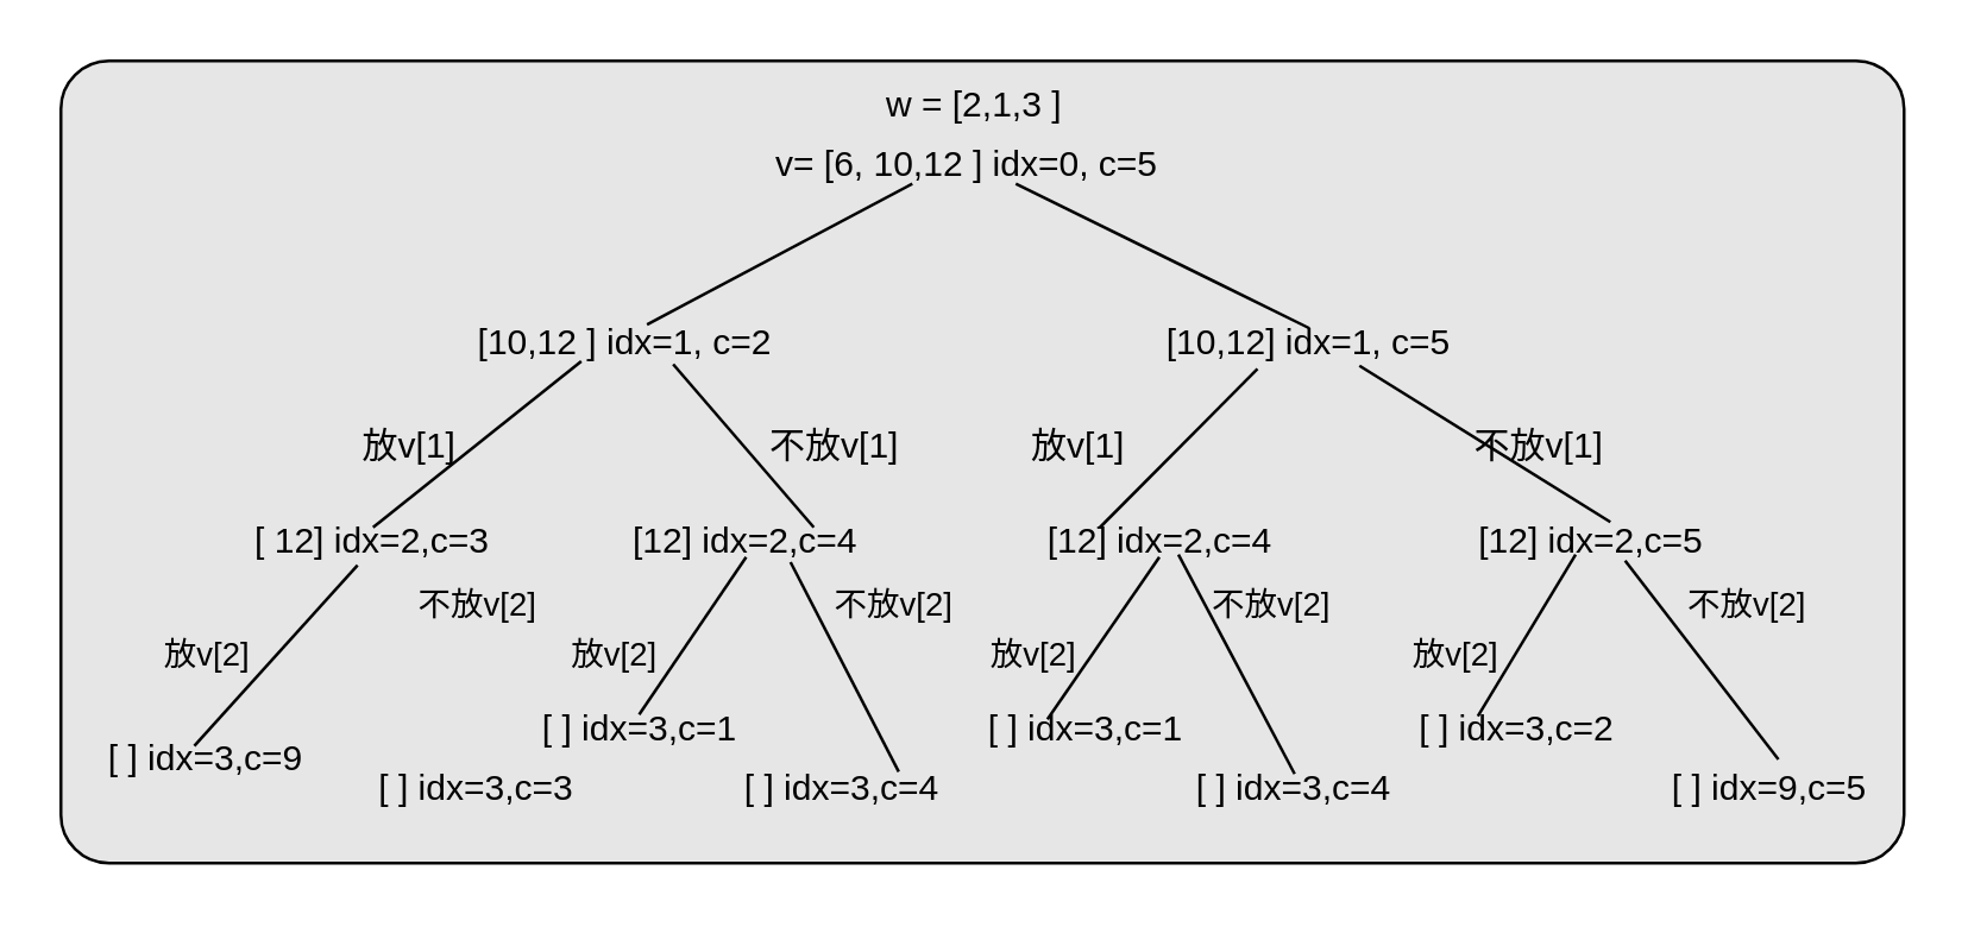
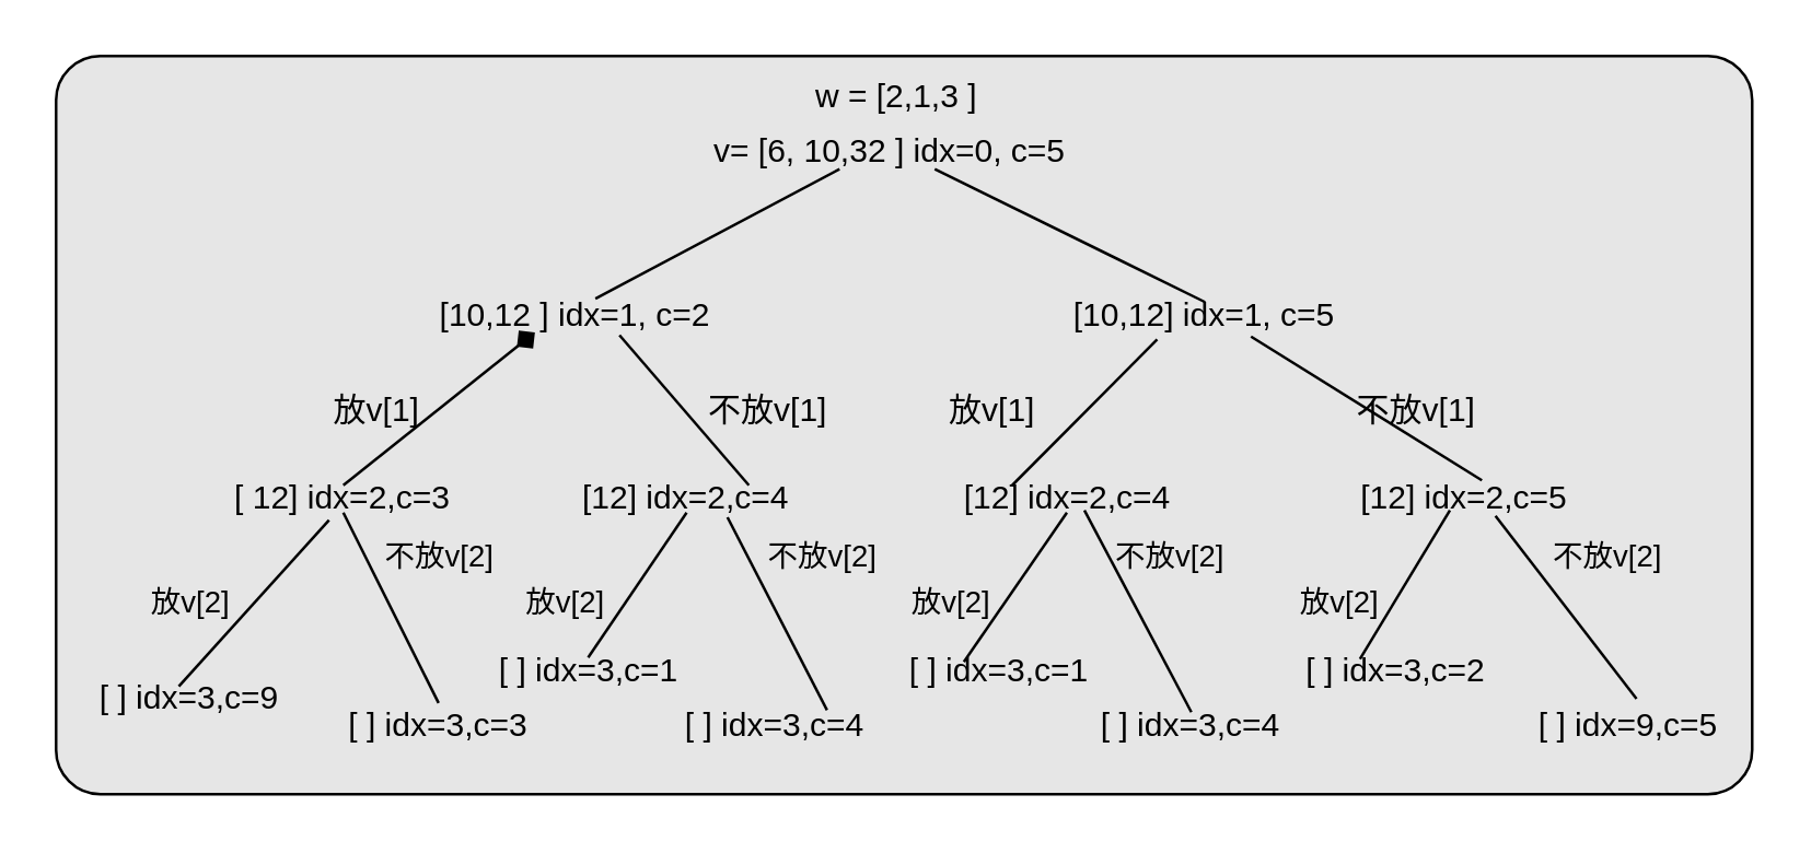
- <mxCell id="4" value="v= [6, 10,12 ] idx=0, c=5" style="text;html=1;strokeColor=none;fillColor=none;align=center;verticalAlign=middle;whiteSpace=wrap;rounded=0;" parent="1" vertex="1"><mxGeometry x="250" y="50" width="150" height="10" as="geometry" /></mxCell>
+ <mxCell id="4" value="v= [6, 10,32 ] idx=0, c=5" style="text;html=1;strokeColor=none;fillColor=none;align=center;verticalAlign=middle;whiteSpace=wrap;rounded=0;" parent="1" vertex="1"><mxGeometry x="250" y="50" width="150" height="10" as="geometry" /></mxCell>
- <mxCell id="10" value="" style="endArrow=none;html=1;rounded=0;entryX=0.364;entryY=1.107;entryDx=0;entryDy=0;entryPerimeter=0;exitX=0.5;exitY=0;exitDx=0;exitDy=0;" parent="1" source="6" target="5" edge="1"><mxGeometry width="50" height="50" relative="1" as="geometry"><mxPoint x="152.62" y="180" as="sourcePoint" /><mxPoint x="200" y="132.6" as="targetPoint" /></mxGeometry></mxCell>
+ <mxCell id="10" value="" style="endArrow=diamond;html=1;rounded=0;entryX=0.364;entryY=1.107;entryDx=0;entryDy=0;entryPerimeter=0;exitX=0.5;exitY=0;exitDx=0;exitDy=0;" parent="1" source="6" target="5" edge="1"><mxGeometry width="50" height="50" relative="1" as="geometry"><mxPoint x="152.62" y="180" as="sourcePoint" /><mxPoint x="200" y="132.6" as="targetPoint" /></mxGeometry></mxCell>
+ <mxCell id="24" value="" style="endArrow=none;html=1;rounded=0;entryX=0.5;entryY=1;entryDx=0;entryDy=0;exitX=0.498;exitY=-0.335;exitDx=0;exitDy=0;exitPerimeter=0;" parent="1" source="23" target="6" edge="1"><mxGeometry width="50" height="50" relative="1" as="geometry"><mxPoint x="99.69" y="250.55" as="sourcePoint" /><mxPoint x="142.28" y="202.75" as="targetPoint" /></mxGeometry></mxCell>
